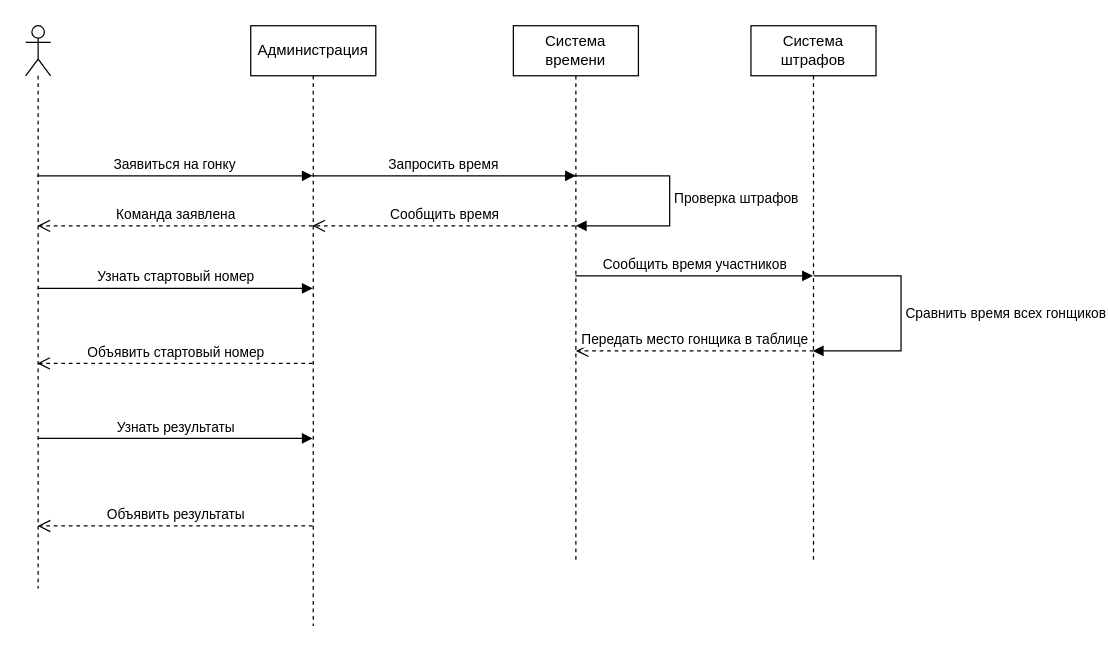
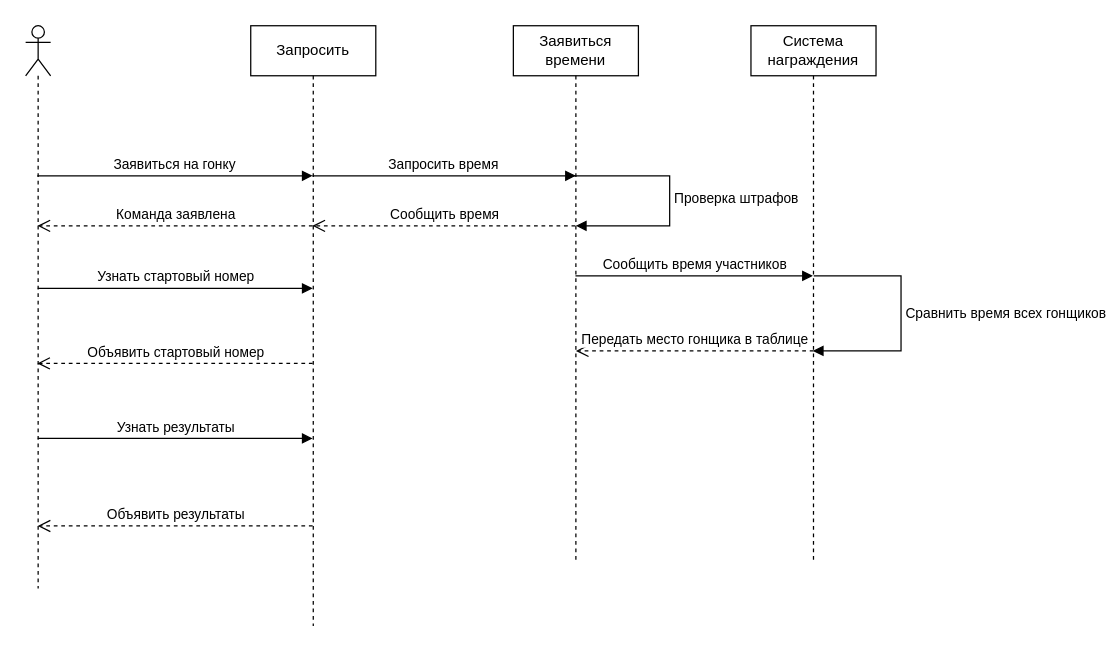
- <mxCell id="2" value="Администрация" style="shape=umlLifeline;perimeter=lifelinePerimeter;whiteSpace=wrap;html=1;container=1;dropTarget=0;collapsible=0;recursiveResize=0;outlineConnect=0;portConstraint=eastwest;newEdgeStyle={&quot;curved&quot;:0,&quot;rounded&quot;:0};" vertex="1" parent="1"><mxGeometry x="200" y="20" width="100" height="480" as="geometry" /></mxCell>
+ <mxCell id="2" value="Запросить" style="shape=umlLifeline;perimeter=lifelinePerimeter;whiteSpace=wrap;html=1;container=1;dropTarget=0;collapsible=0;recursiveResize=0;outlineConnect=0;portConstraint=eastwest;newEdgeStyle={&quot;curved&quot;:0,&quot;rounded&quot;:0};" vertex="1" parent="1"><mxGeometry x="200" y="20" width="100" height="480" as="geometry" /></mxCell>
- <mxCell id="9" value="Система времени" style="shape=umlLifeline;perimeter=lifelinePerimeter;whiteSpace=wrap;html=1;container=1;dropTarget=0;collapsible=0;recursiveResize=0;outlineConnect=0;portConstraint=eastwest;newEdgeStyle={&quot;curved&quot;:0,&quot;rounded&quot;:0};" vertex="1" parent="1"><mxGeometry x="410" y="20" width="100" height="430" as="geometry" /></mxCell>
+ <mxCell id="9" value="Заявиться времени" style="shape=umlLifeline;perimeter=lifelinePerimeter;whiteSpace=wrap;html=1;container=1;dropTarget=0;collapsible=0;recursiveResize=0;outlineConnect=0;portConstraint=eastwest;newEdgeStyle={&quot;curved&quot;:0,&quot;rounded&quot;:0};" vertex="1" parent="1"><mxGeometry x="410" y="20" width="100" height="430" as="geometry" /></mxCell>
- <mxCell id="10" value="Система штрафов" style="shape=umlLifeline;perimeter=lifelinePerimeter;whiteSpace=wrap;html=1;container=1;dropTarget=0;collapsible=0;recursiveResize=0;outlineConnect=0;portConstraint=eastwest;newEdgeStyle={&quot;curved&quot;:0,&quot;rounded&quot;:0};" vertex="1" parent="1"><mxGeometry x="600" y="20" width="100" height="430" as="geometry" /></mxCell>
+ <mxCell id="10" value="Система награждения" style="shape=umlLifeline;perimeter=lifelinePerimeter;whiteSpace=wrap;html=1;container=1;dropTarget=0;collapsible=0;recursiveResize=0;outlineConnect=0;portConstraint=eastwest;newEdgeStyle={&quot;curved&quot;:0,&quot;rounded&quot;:0};" vertex="1" parent="1"><mxGeometry x="600" y="20" width="100" height="430" as="geometry" /></mxCell>
